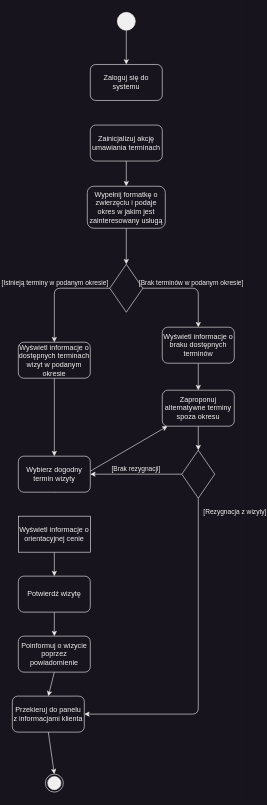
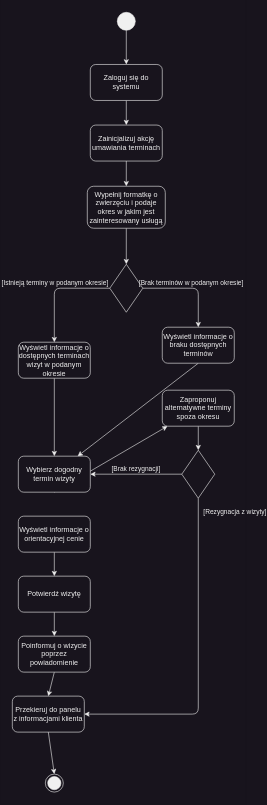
+ <mxCell id="4" style="edgeStyle=none;html=1;exitX=0.5;exitY=1;exitDx=0;exitDy=0;entryX=0.5;entryY=0;entryDx=0;entryDy=0;fillColor=#18141D;strokeColor=#F0F0F0;fontColor=#F0F0F0;" parent="1" source="5" target="7" edge="1"><mxGeometry relative="1" as="geometry" /></mxCell>
- <mxCell id="17" style="edgeStyle=none;html=1;exitX=0.5;exitY=1;exitDx=0;exitDy=0;entryX=0.5;entryY=0;entryDx=0;entryDy=0;fillColor=#18141D;strokeColor=#F0F0F0;fontColor=#F0F0F0;" parent="1" source="18" target="20" edge="1"><mxGeometry relative="1" as="geometry" /></mxCell>
+ <mxCell id="17" style="edgeStyle=none;html=1;exitX=0.5;exitY=1;exitDx=0;exitDy=0;fillColor=#18141D;strokeColor=#F0F0F0;fontColor=#F0F0F0;" parent="1" source="18" target="27" edge="1"><mxGeometry relative="1" as="geometry" /></mxCell>
- <mxCell id="29" value="Wyświetl informacje o orientacyjnej cenie" style="whiteSpace=wrap;html=1;fillColor=#18141D;strokeColor=#F0F0F0;fontColor=#F0F0F0;rounded=0;" parent="1" vertex="1"><mxGeometry x="30" y="860" width="120" height="60" as="geometry" /></mxCell>
+ <mxCell id="29" value="Wyświetl informacje o orientacyjnej cenie" style="rounded=1;whiteSpace=wrap;html=1;fillColor=#18141D;strokeColor=#F0F0F0;fontColor=#F0F0F0;" parent="1" vertex="1"><mxGeometry x="30" y="860" width="120" height="60" as="geometry" /></mxCell>
